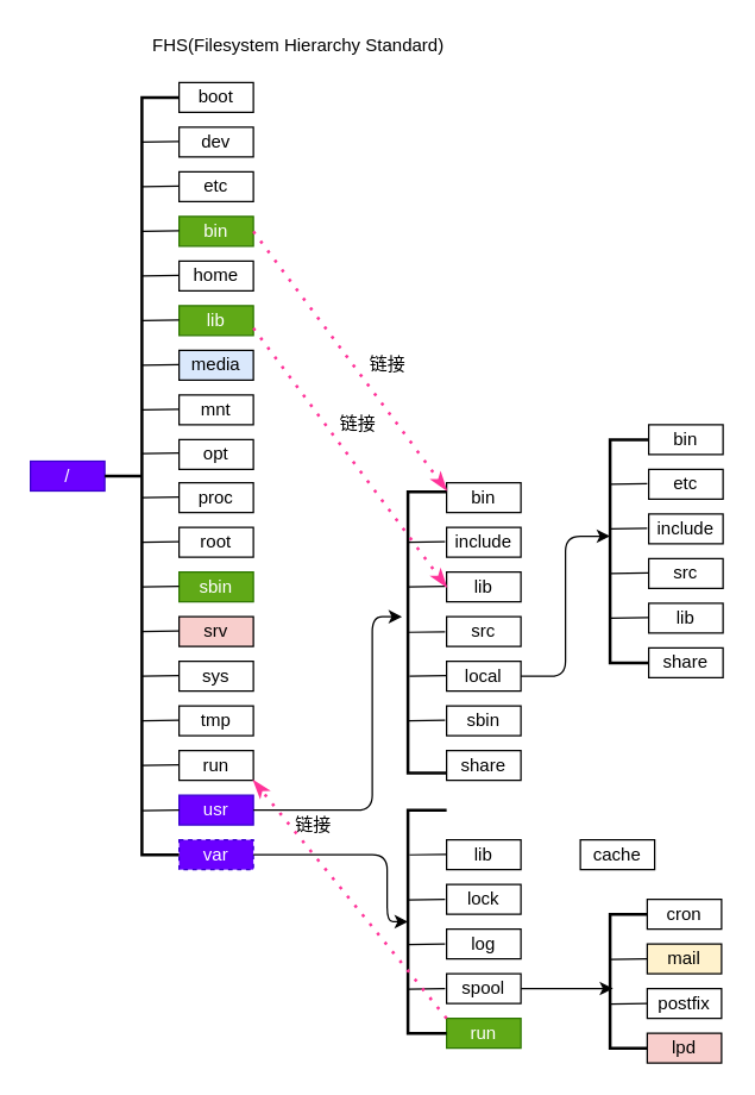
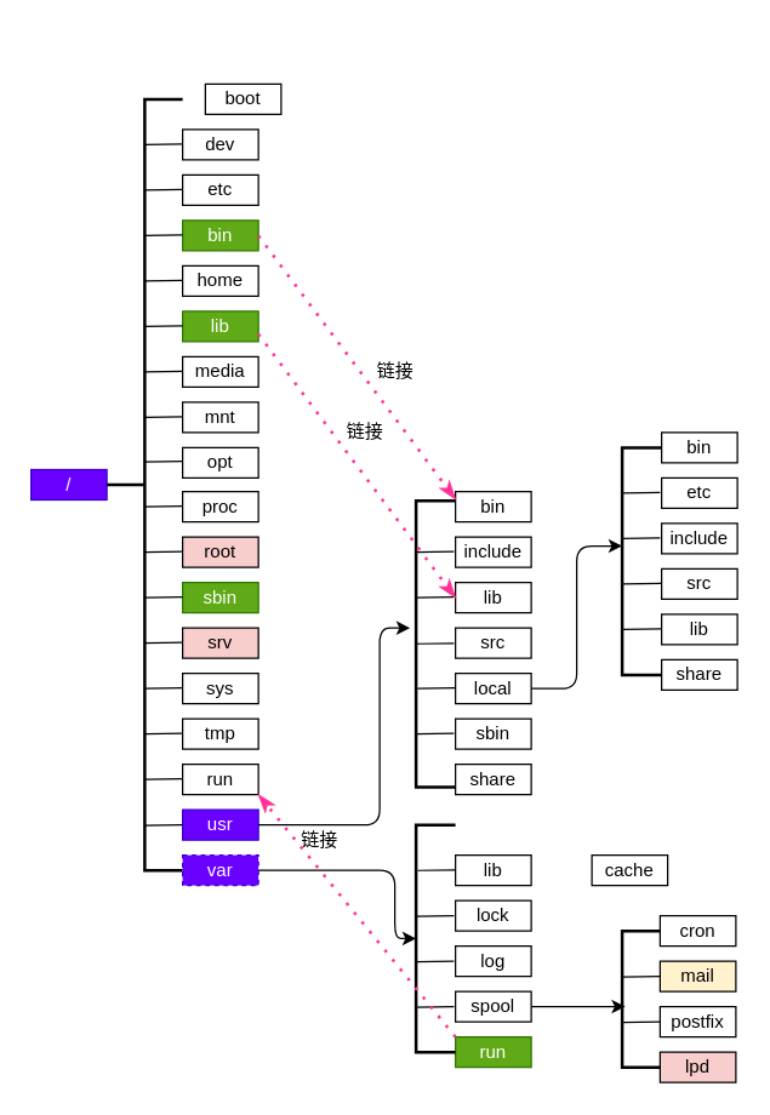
- <mxCell id="88" value="FHS(Filesystem Hierarchy Standard)" style="text;html=1;align=center;verticalAlign=middle;resizable=0;points=[];autosize=1;" parent="1" vertex="1"><mxGeometry x="90" y="20" width="220" height="20" as="geometry" /></mxCell>
- <mxCell id="3" value="boot" style="rounded=0;whiteSpace=wrap;html=1;" parent="1" vertex="1"><mxGeometry x="120" y="55" width="50" height="20" as="geometry" /></mxCell>
+ <mxCell id="3" value="boot" style="rounded=0;whiteSpace=wrap;html=1;" parent="1" vertex="1"><mxGeometry x="135" y="55" width="50" height="20" as="geometry" /></mxCell>
- <mxCell id="9" value="media" style="rounded=0;whiteSpace=wrap;html=1;fillColor=#dae8fc;" parent="1" vertex="1"><mxGeometry x="120" y="235" width="50" height="20" as="geometry" /></mxCell>
+ <mxCell id="9" value="media" style="rounded=0;whiteSpace=wrap;html=1;" parent="1" vertex="1"><mxGeometry x="120" y="235" width="50" height="20" as="geometry" /></mxCell>
- <mxCell id="13" value="root" style="rounded=0;whiteSpace=wrap;html=1;" parent="1" vertex="1"><mxGeometry x="120" y="354" width="50" height="20" as="geometry" /></mxCell>
+ <mxCell id="13" value="root" style="rounded=0;whiteSpace=wrap;html=1;fillColor=#f8cecc;" parent="1" vertex="1"><mxGeometry x="120" y="354" width="50" height="20" as="geometry" /></mxCell>
